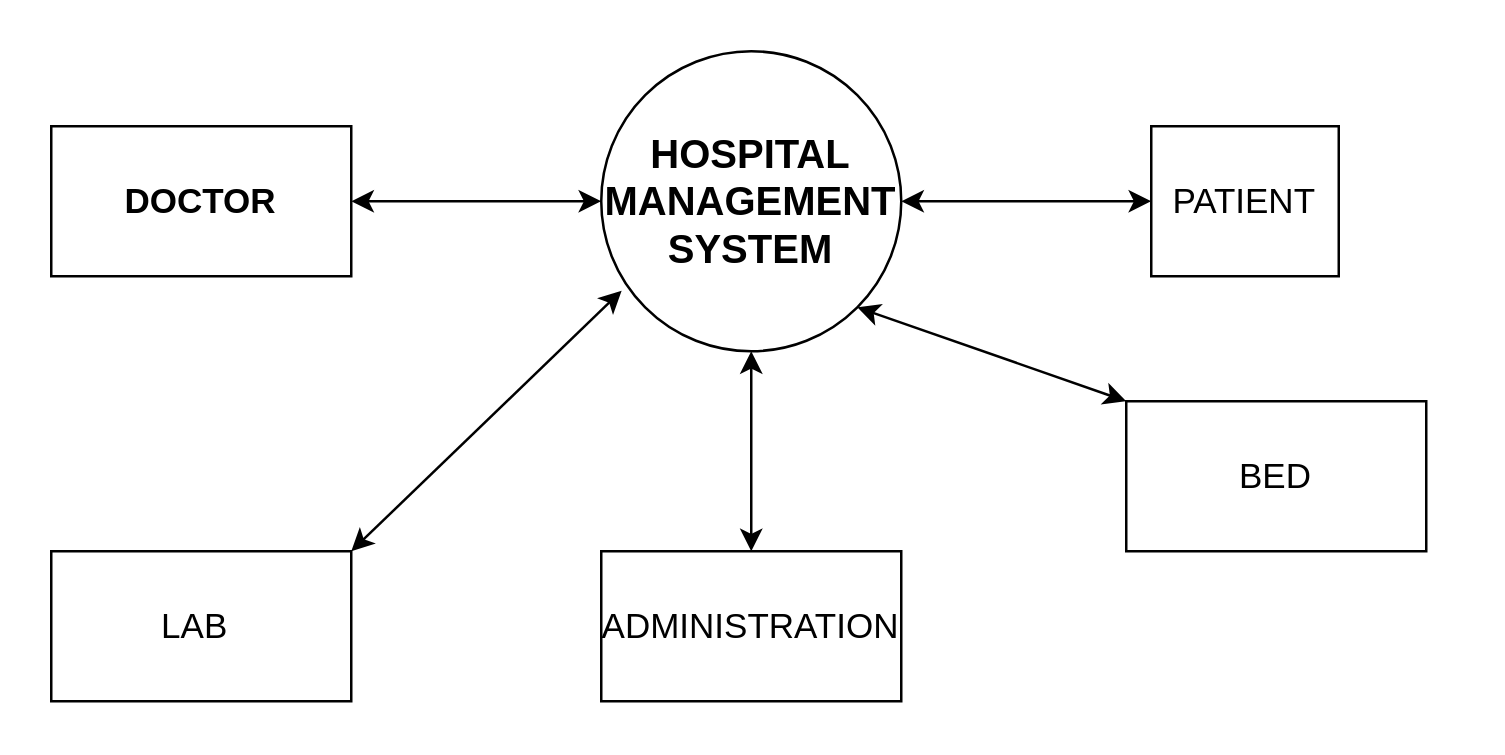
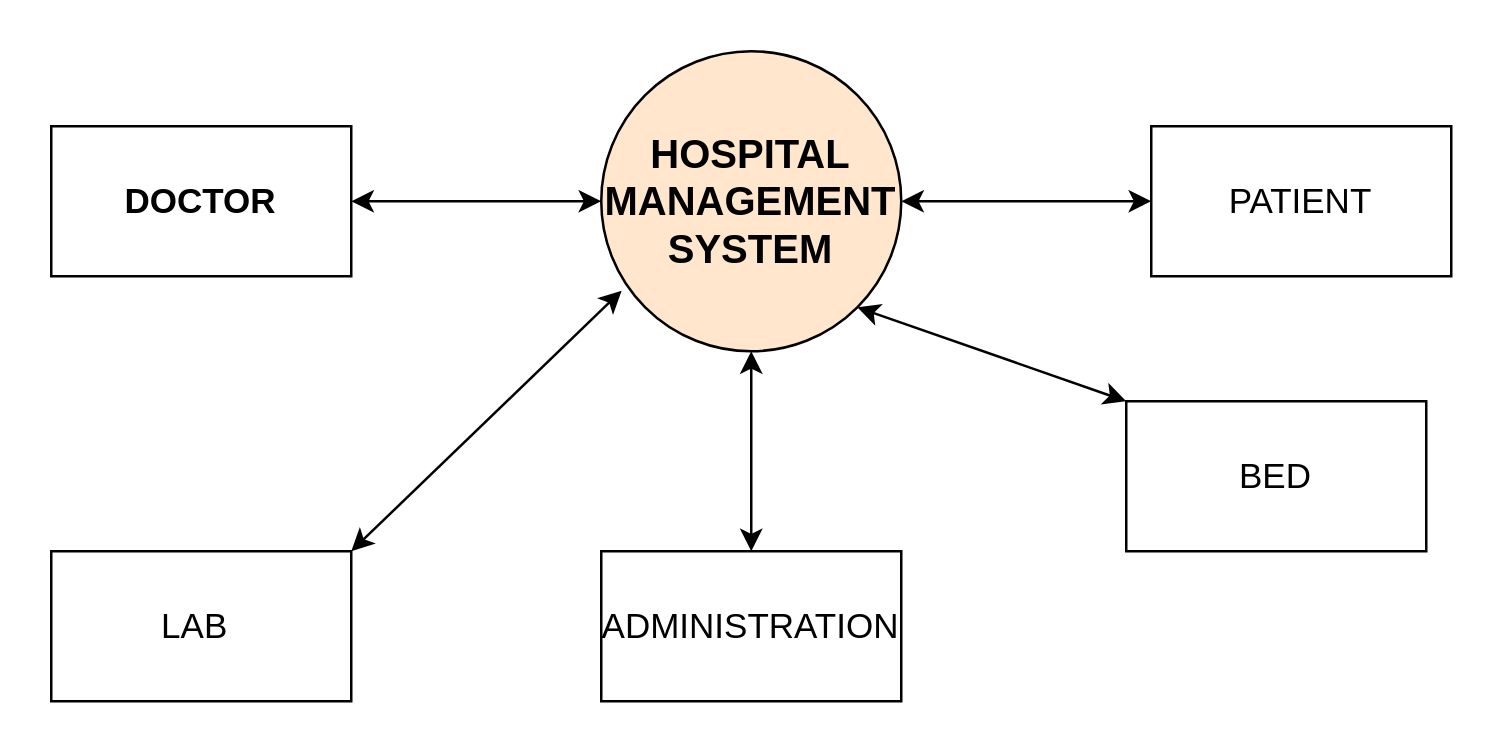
- <mxCell id="2" value="&lt;div&gt;&lt;font size=&quot;3&quot;&gt;&lt;b&gt;HOSPITAL&lt;/b&gt;&lt;/font&gt;&lt;/div&gt;&lt;div&gt;&lt;font size=&quot;3&quot;&gt;&lt;b&gt;MANAGEMENT&lt;/b&gt;&lt;/font&gt;&lt;/div&gt;&lt;div&gt;&lt;font size=&quot;3&quot;&gt;&lt;b&gt;SYSTEM&lt;br&gt;&lt;/b&gt;&lt;/font&gt;&lt;/div&gt;" style="ellipse;whiteSpace=wrap;html=1;aspect=fixed;" vertex="1" parent="1"><mxGeometry x="240" y="20" width="120" height="120" as="geometry" /></mxCell>
+ <mxCell id="2" value="&lt;div&gt;&lt;font size=&quot;3&quot;&gt;&lt;b&gt;HOSPITAL&lt;/b&gt;&lt;/font&gt;&lt;/div&gt;&lt;div&gt;&lt;font size=&quot;3&quot;&gt;&lt;b&gt;MANAGEMENT&lt;/b&gt;&lt;/font&gt;&lt;/div&gt;&lt;div&gt;&lt;font size=&quot;3&quot;&gt;&lt;b&gt;SYSTEM&lt;br&gt;&lt;/b&gt;&lt;/font&gt;&lt;/div&gt;" style="ellipse;whiteSpace=wrap;html=1;aspect=fixed;fillColor=#ffe6cc;" vertex="1" parent="1"><mxGeometry x="240" y="20" width="120" height="120" as="geometry" /></mxCell>
- <mxCell id="4" value="PATIENT" style="rounded=0;whiteSpace=wrap;html=1;fontSize=14;" vertex="1" parent="1"><mxGeometry x="460" y="50" width="75" height="60" as="geometry" /></mxCell>
+ <mxCell id="4" value="PATIENT" style="rounded=0;whiteSpace=wrap;html=1;fontSize=14;" vertex="1" parent="1"><mxGeometry x="460" y="50" width="120" height="60" as="geometry" /></mxCell>
